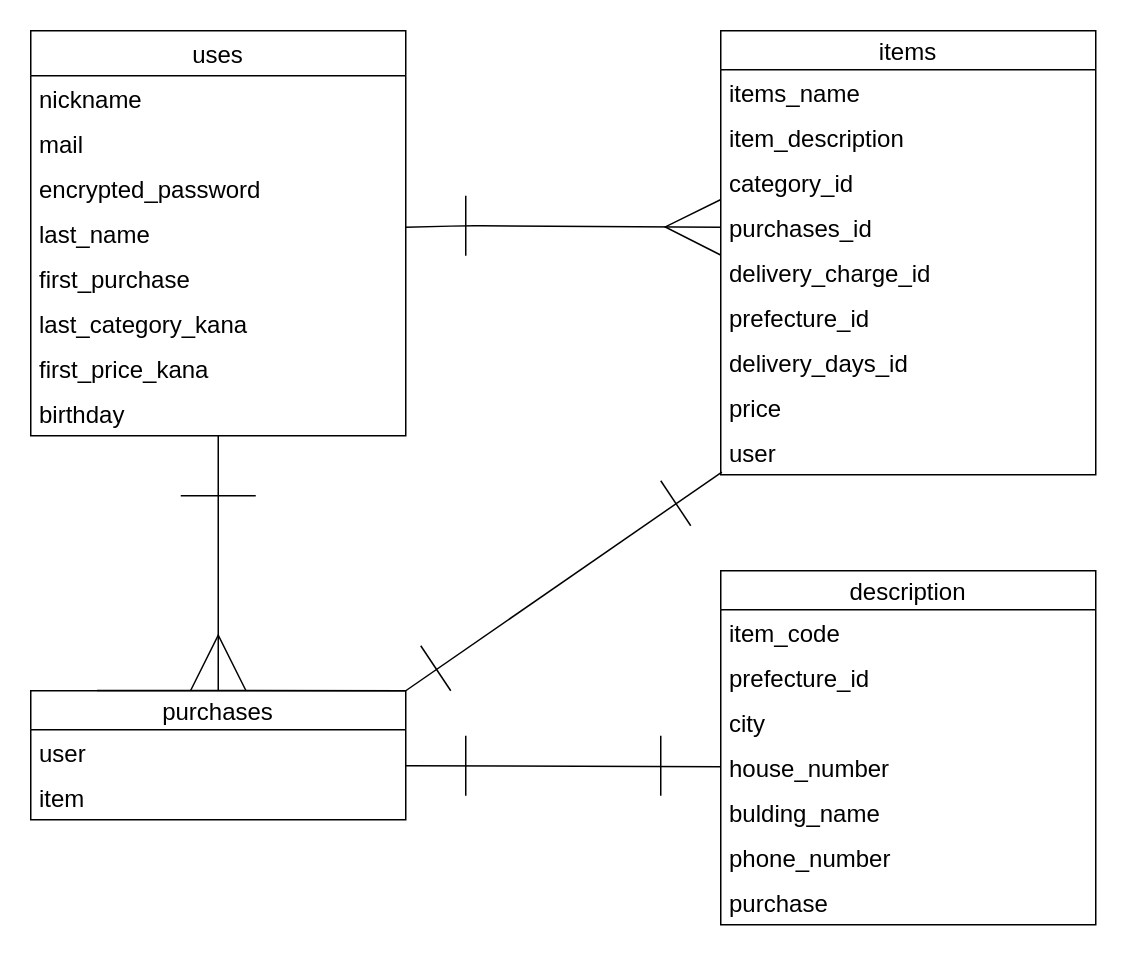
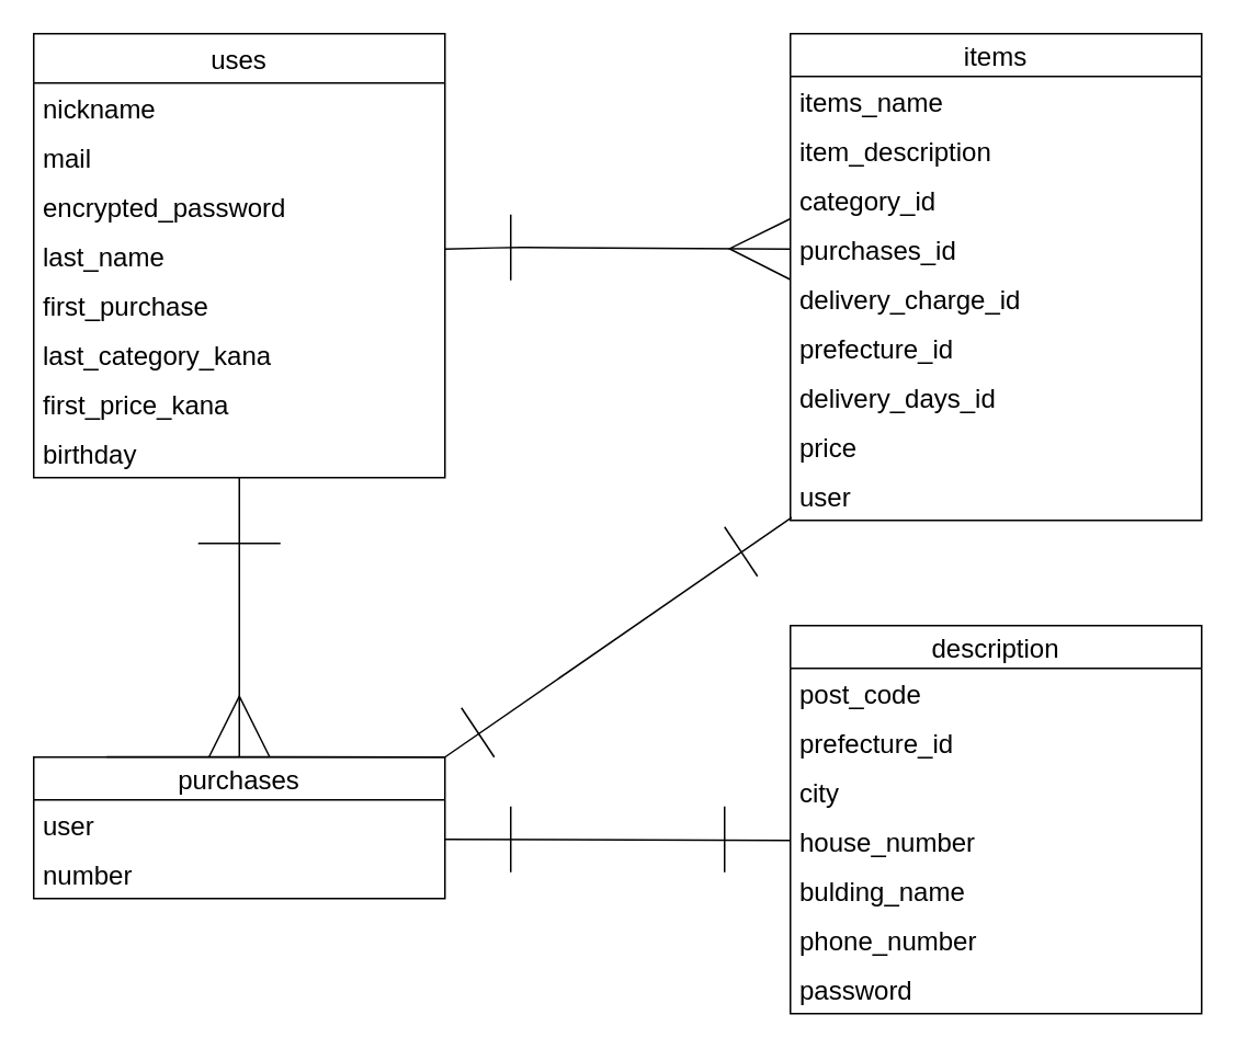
- <mxCell id="28" value="item_code" style="text;strokeColor=none;fillColor=none;spacingLeft=4;spacingRight=4;overflow=hidden;rotatable=0;points=[[0,0.5],[1,0.5]];portConstraint=eastwest;fontSize=16;" vertex="1" parent="27"><mxGeometry y="26" width="250" height="30" as="geometry" /></mxCell>
+ <mxCell id="28" value="post_code" style="text;strokeColor=none;fillColor=none;spacingLeft=4;spacingRight=4;overflow=hidden;rotatable=0;points=[[0,0.5],[1,0.5]];portConstraint=eastwest;fontSize=16;" vertex="1" parent="27"><mxGeometry y="26" width="250" height="30" as="geometry" /></mxCell>
- <mxCell id="26" value="item" style="text;strokeColor=none;fillColor=none;spacingLeft=4;spacingRight=4;overflow=hidden;rotatable=0;points=[[0,0.5],[1,0.5]];portConstraint=eastwest;fontSize=16;" vertex="1" parent="24"><mxGeometry y="56" width="250" height="30" as="geometry" /></mxCell>
+ <mxCell id="26" value="number" style="text;strokeColor=none;fillColor=none;spacingLeft=4;spacingRight=4;overflow=hidden;rotatable=0;points=[[0,0.5],[1,0.5]];portConstraint=eastwest;fontSize=16;" vertex="1" parent="24"><mxGeometry y="56" width="250" height="30" as="geometry" /></mxCell>
- <mxCell id="34" value="purchase" style="text;strokeColor=none;fillColor=none;spacingLeft=4;spacingRight=4;overflow=hidden;rotatable=0;points=[[0,0.5],[1,0.5]];portConstraint=eastwest;fontSize=16;" vertex="1" parent="27"><mxGeometry y="206" width="250" height="30" as="geometry" /></mxCell>
+ <mxCell id="34" value="password" style="text;strokeColor=none;fillColor=none;spacingLeft=4;spacingRight=4;overflow=hidden;rotatable=0;points=[[0,0.5],[1,0.5]];portConstraint=eastwest;fontSize=16;" vertex="1" parent="27"><mxGeometry y="206" width="250" height="30" as="geometry" /></mxCell>
